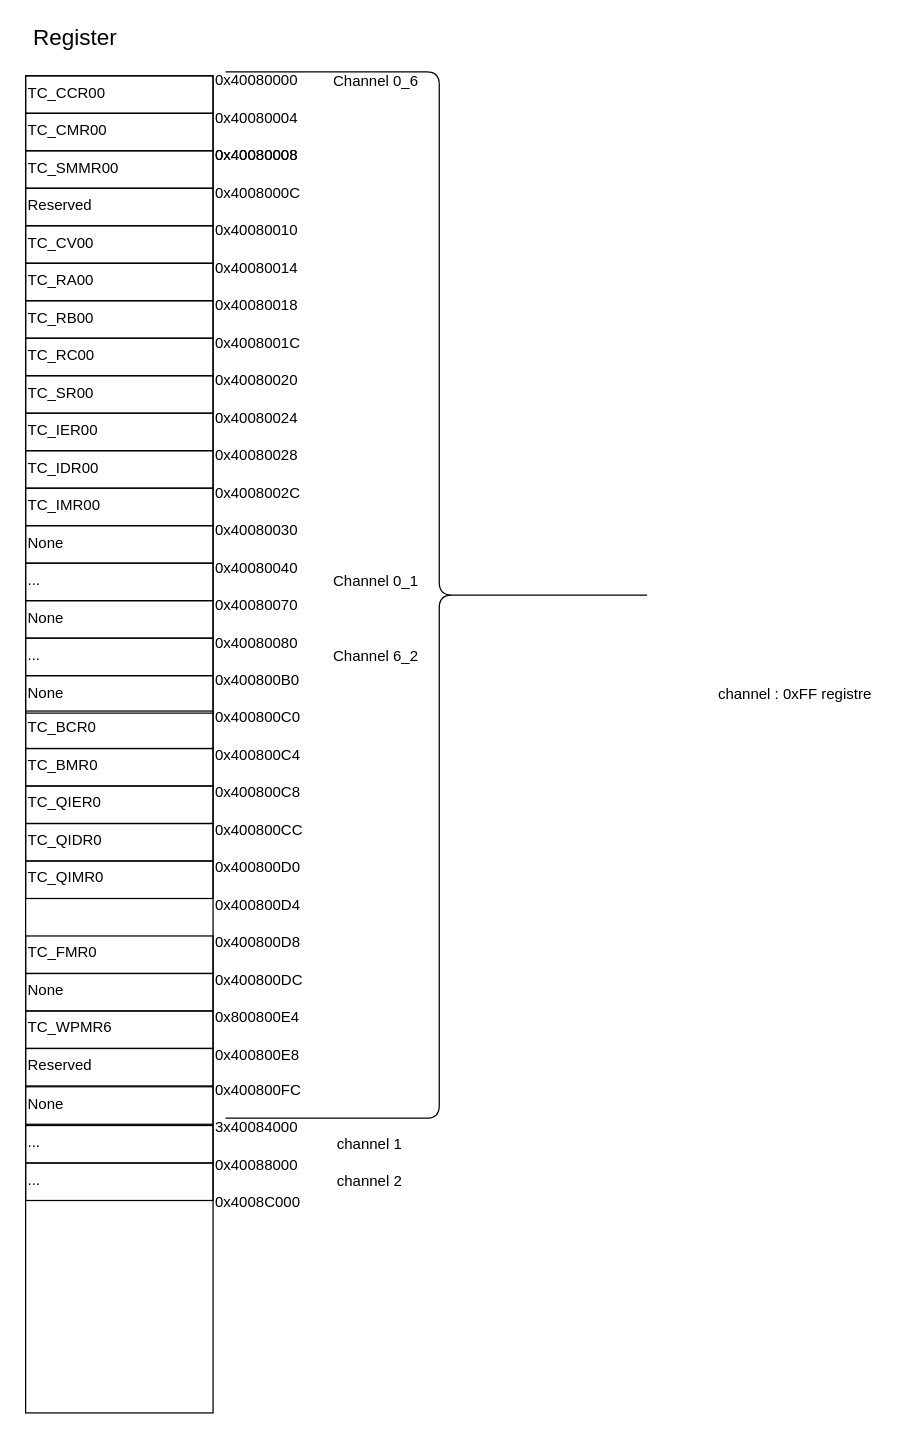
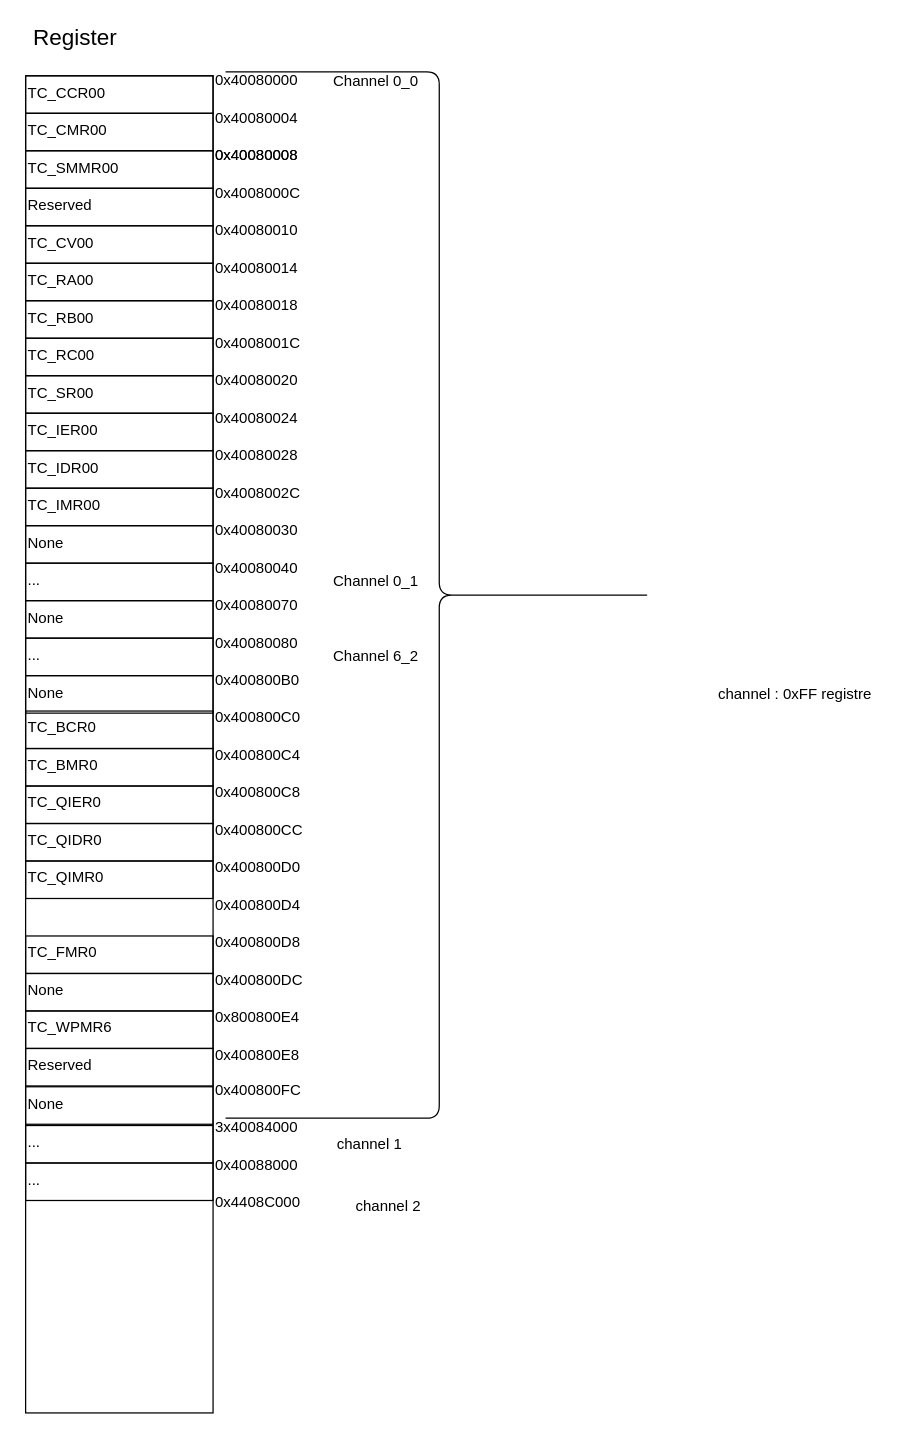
- <mxCell id="36" value="Channel 0_6" style="text;html=1;align=center;verticalAlign=middle;resizable=0;points=[];autosize=1;" vertex="1" parent="1"><mxGeometry x="260" y="55" width="80" height="20" as="geometry" /></mxCell>
+ <mxCell id="36" value="Channel 0_0" style="text;html=1;align=center;verticalAlign=middle;resizable=0;points=[];autosize=1;" vertex="1" parent="1"><mxGeometry x="260" y="55" width="80" height="20" as="geometry" /></mxCell>
- <mxCell id="68" value="channel 2" style="text;html=1;align=center;verticalAlign=middle;resizable=0;points=[];autosize=1;" vertex="1" parent="1"><mxGeometry x="260" y="935" width="70" height="20" as="geometry" /></mxCell>
+ <mxCell id="68" value="channel 2" style="text;html=1;align=center;verticalAlign=middle;resizable=0;points=[];autosize=1;" vertex="1" parent="1"><mxGeometry x="275" y="955" width="70" height="20" as="geometry" /></mxCell>
- <mxCell id="6" value="0x4008C000" style="text;html=1;" vertex="1" parent="1"><mxGeometry x="170" y="948.33" width="90" height="30" as="geometry" /></mxCell>
+ <mxCell id="6" value="0x4408C000" style="text;html=1;" vertex="1" parent="1"><mxGeometry x="170" y="948.33" width="90" height="30" as="geometry" /></mxCell>
